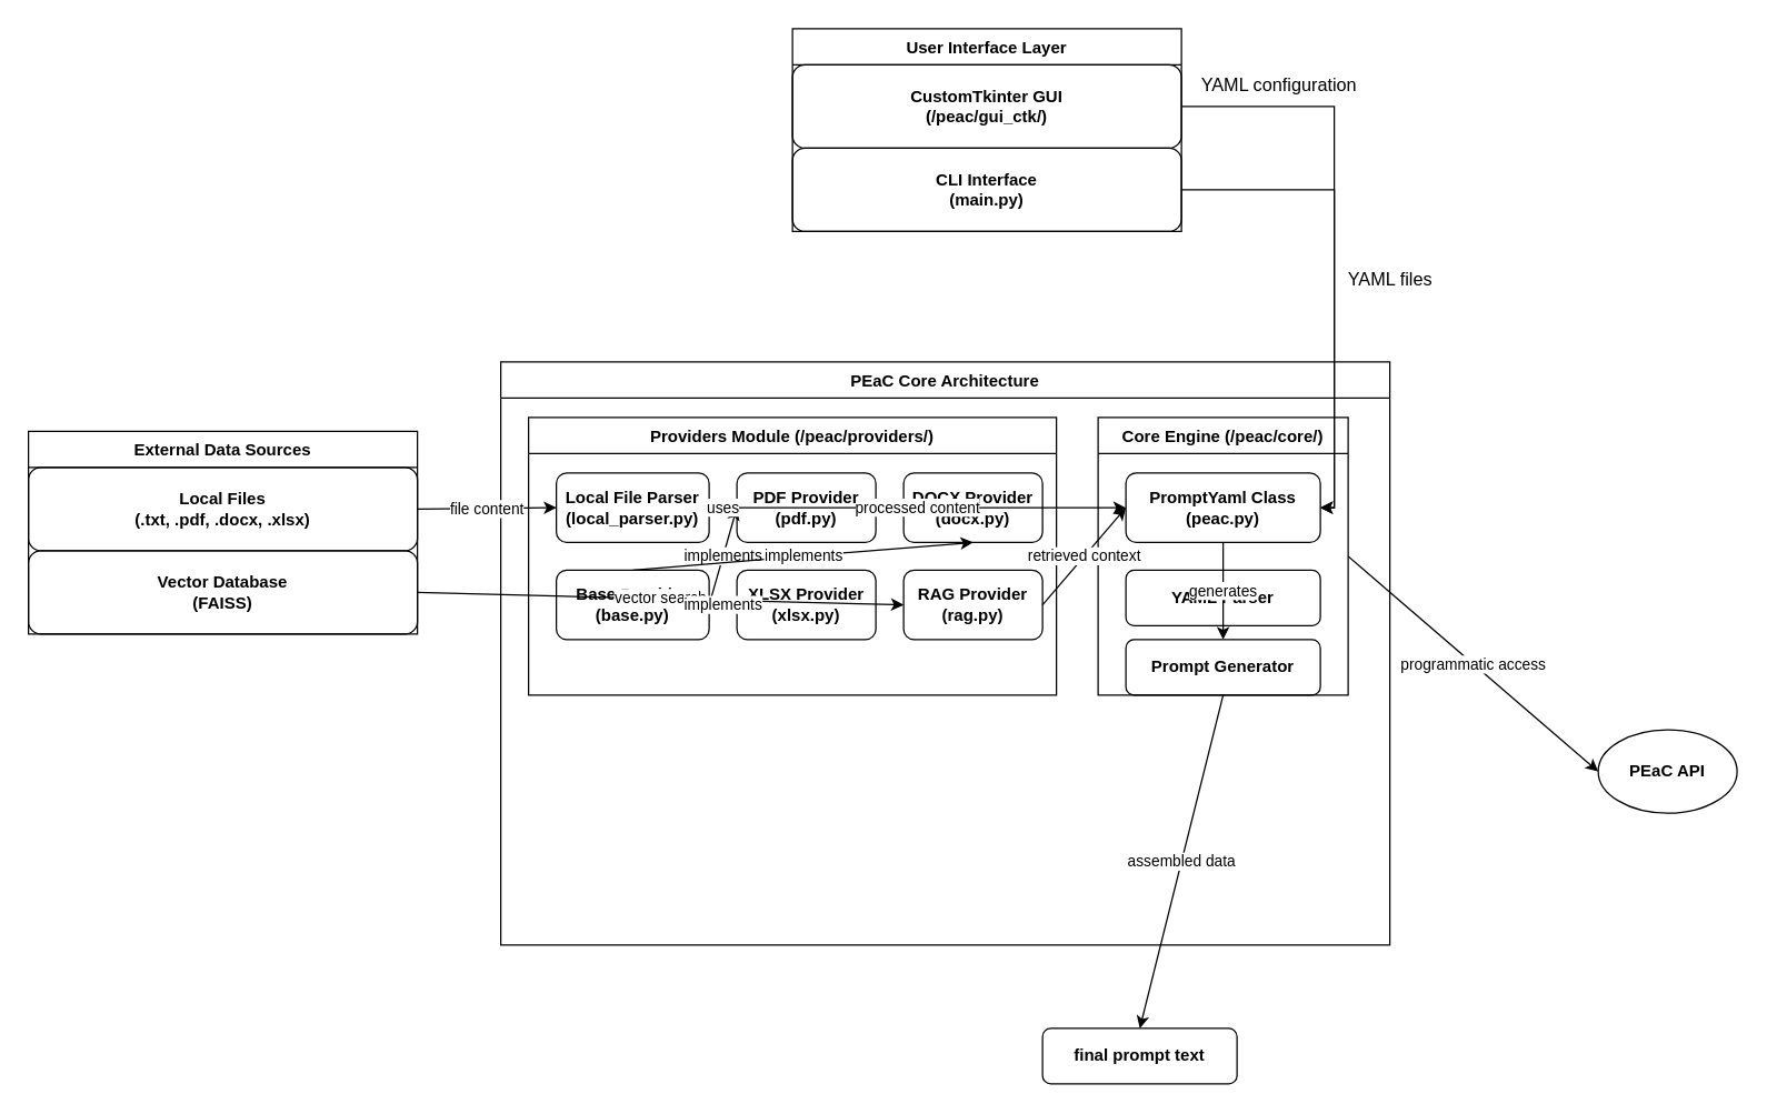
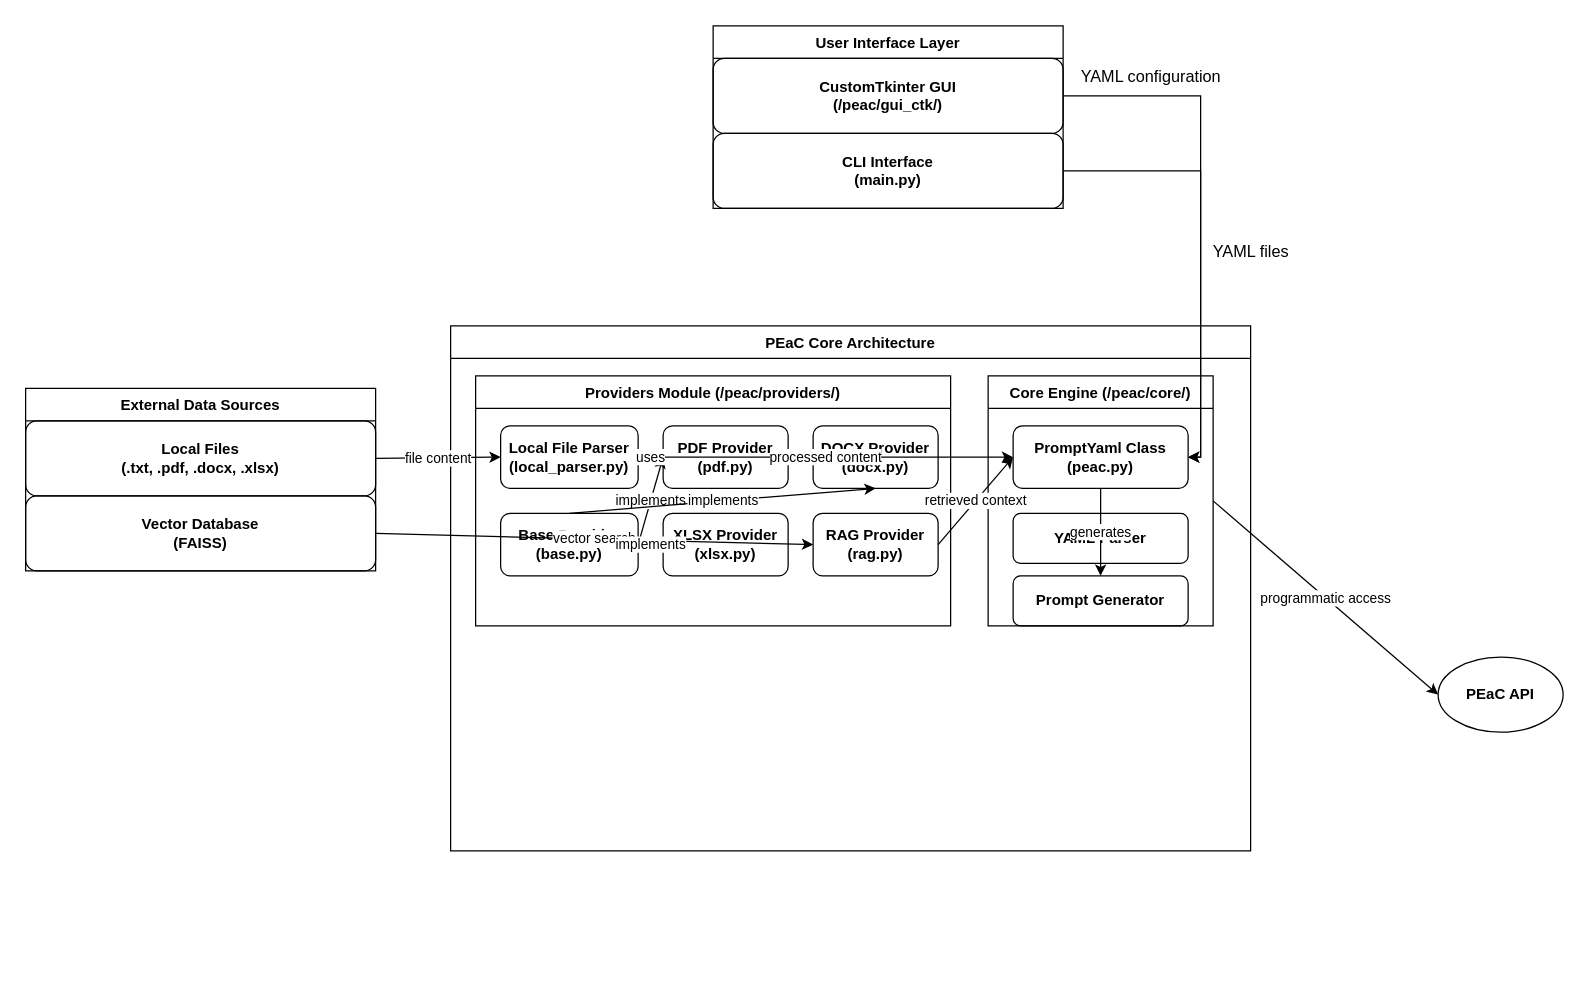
- <mxCell id="33" value="assembled data" style="endArrow=classic;html=1;rounded=0;exitX=0.5;exitY=1;exitDx=0;exitDy=0;entryX=0.5;entryY=0;entryDx=0;entryDy=0;" parent="1" source="16" target="20" edge="1"><mxGeometry width="50" height="50" relative="1" as="geometry"><mxPoint x="400" y="530" as="sourcePoint" /><mxPoint x="450" y="480" as="targetPoint" /></mxGeometry></mxCell>
- <mxCell id="20" value="final prompt text" style="rounded=1;whiteSpace=wrap;html=1;fillColor=none;strokeColor=#000000;fontStyle=1" parent="1" vertex="1"><mxGeometry x="750" y="740" width="140" height="40" as="geometry" /></mxCell>
